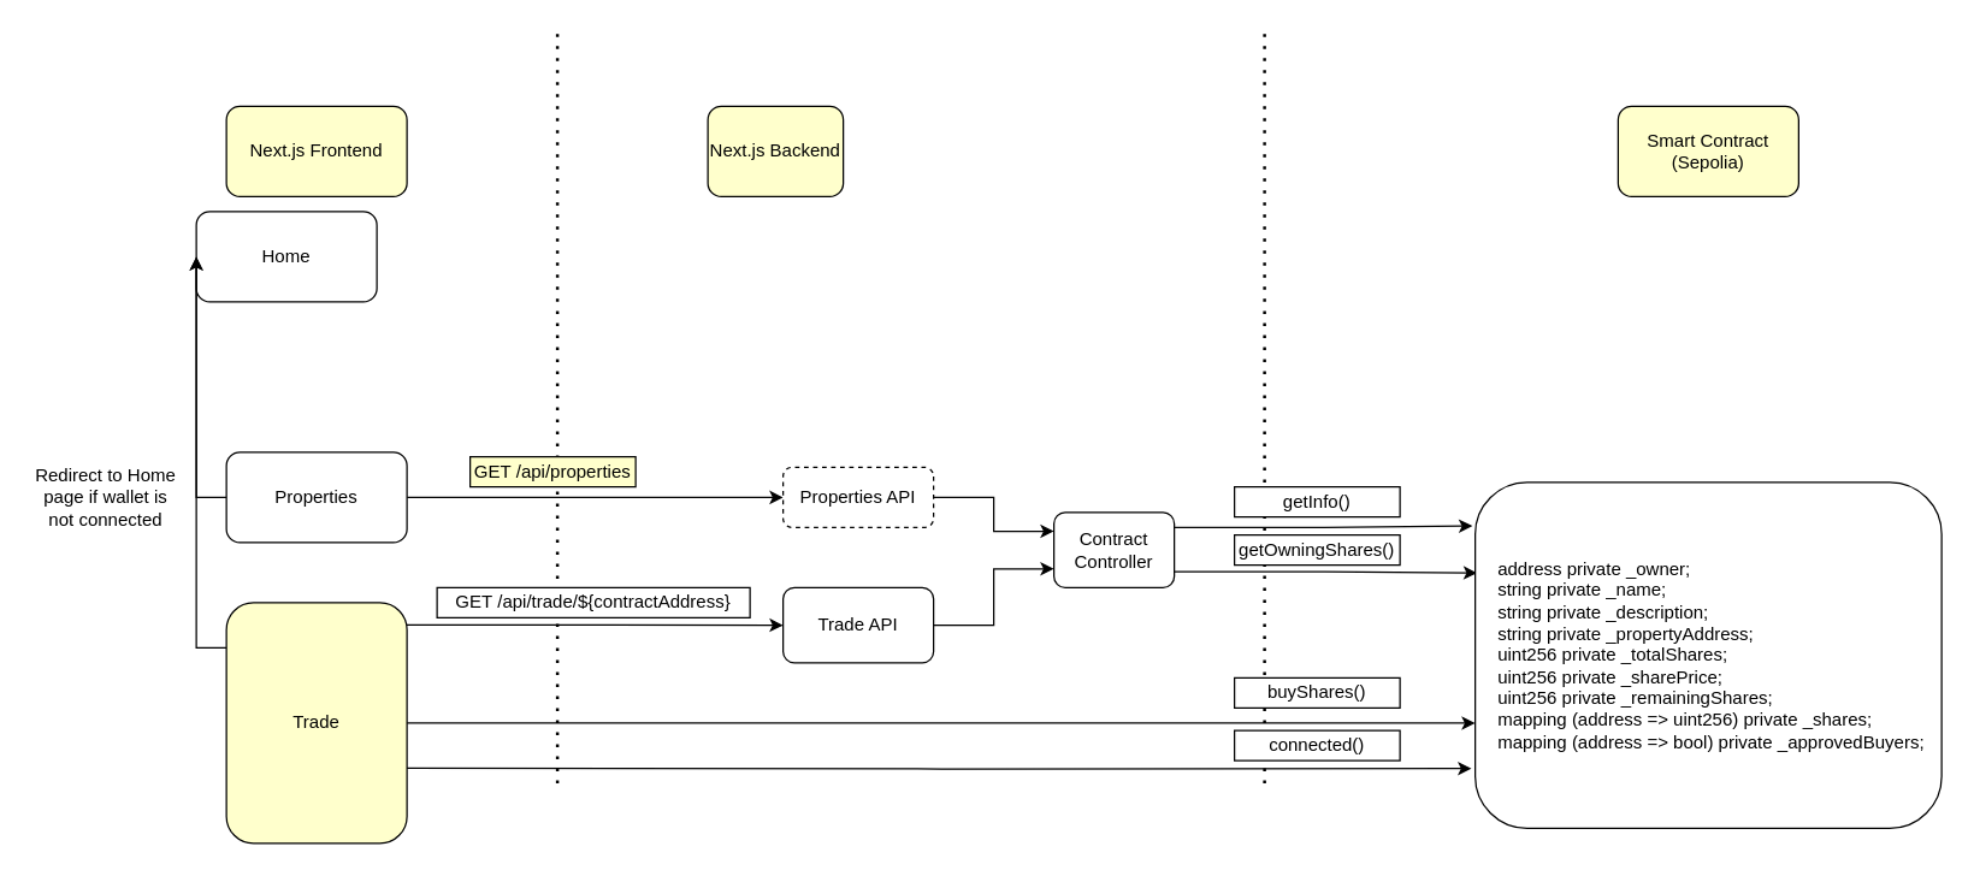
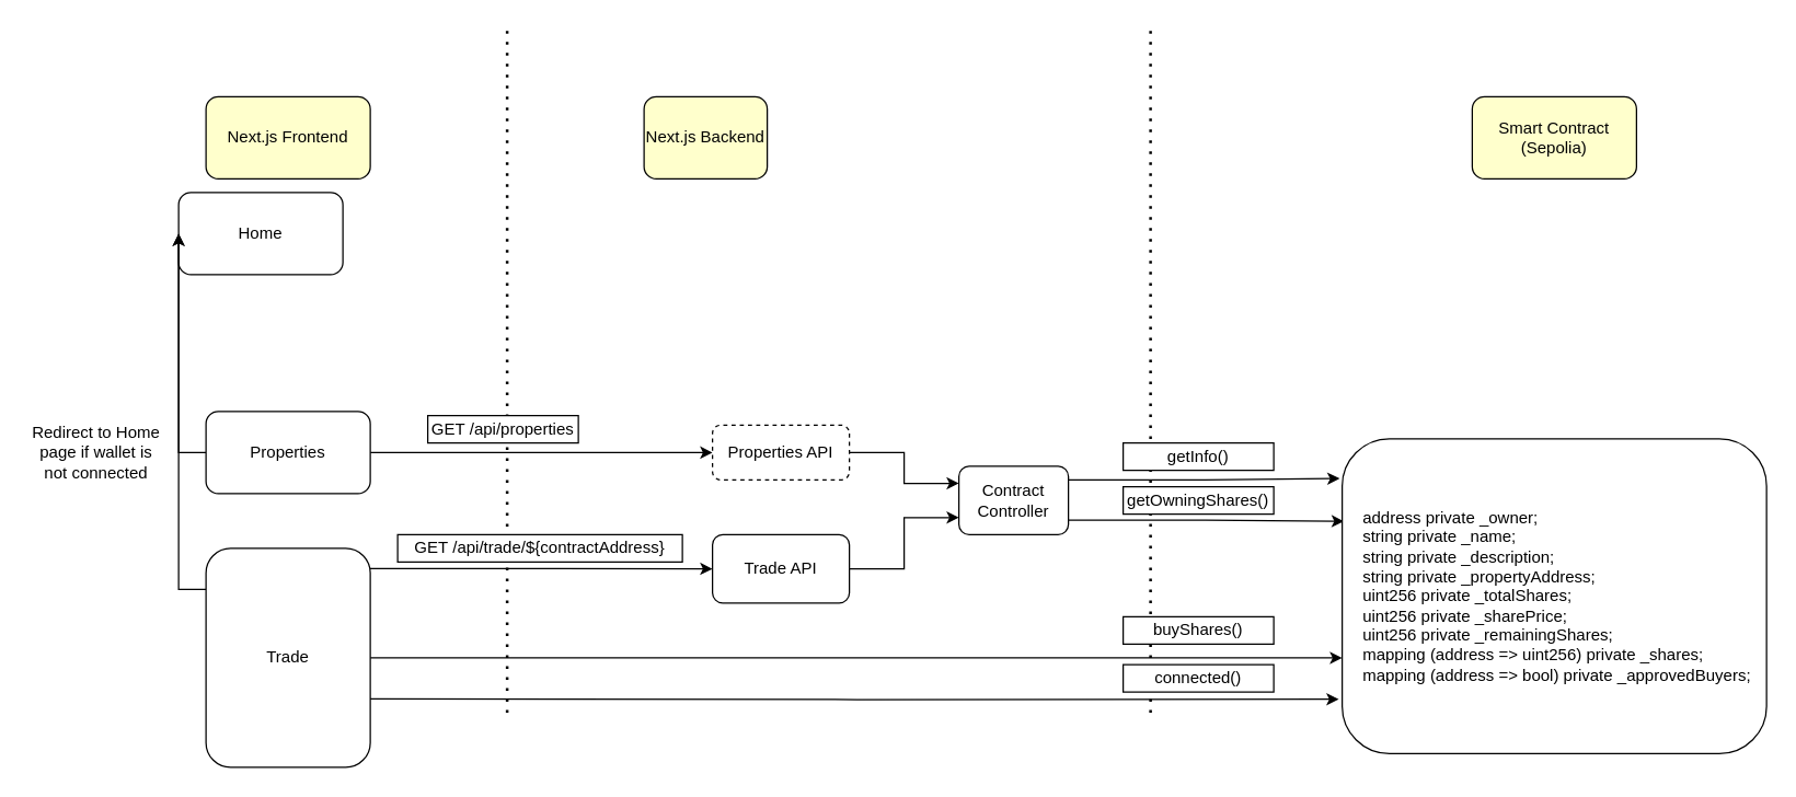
- <mxCell id="19" value="GET&amp;nbsp;/api/properties" style="rounded=0;whiteSpace=wrap;html=1;fillColor=#ffffcc;" vertex="1" parent="1"><mxGeometry x="312" y="303" width="110" height="20" as="geometry" /></mxCell>
+ <mxCell id="19" value="GET&amp;nbsp;/api/properties" style="rounded=0;whiteSpace=wrap;html=1;" vertex="1" parent="1"><mxGeometry x="312" y="303" width="110" height="20" as="geometry" /></mxCell>
- <mxCell id="14" value="Trade" style="rounded=1;whiteSpace=wrap;html=1;fillColor=#ffffcc;" vertex="1" parent="1"><mxGeometry x="150" y="400" width="120" height="160" as="geometry" /></mxCell>
+ <mxCell id="14" value="Trade" style="rounded=1;whiteSpace=wrap;html=1;" vertex="1" parent="1"><mxGeometry x="150" y="400" width="120" height="160" as="geometry" /></mxCell>
